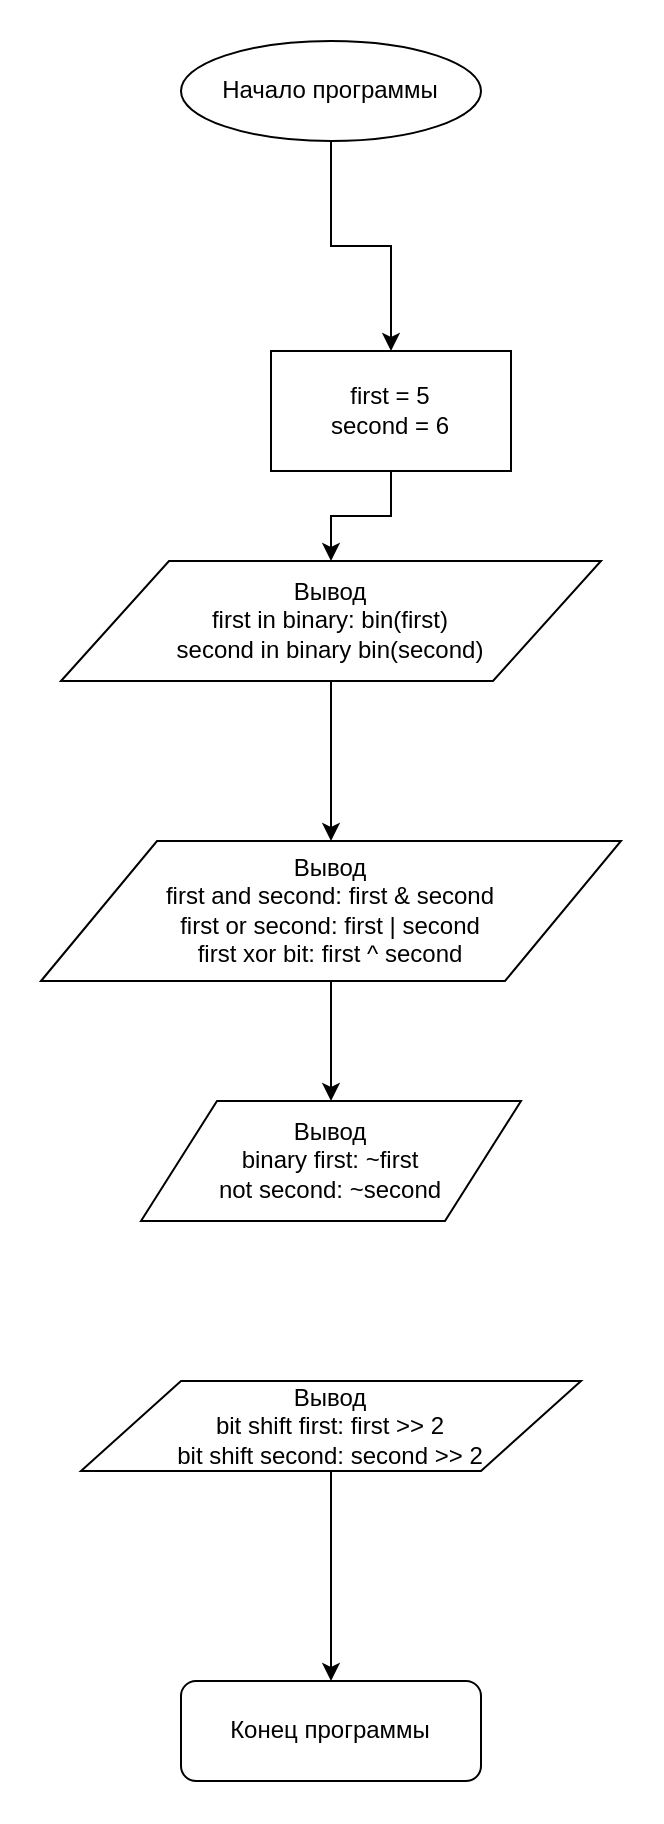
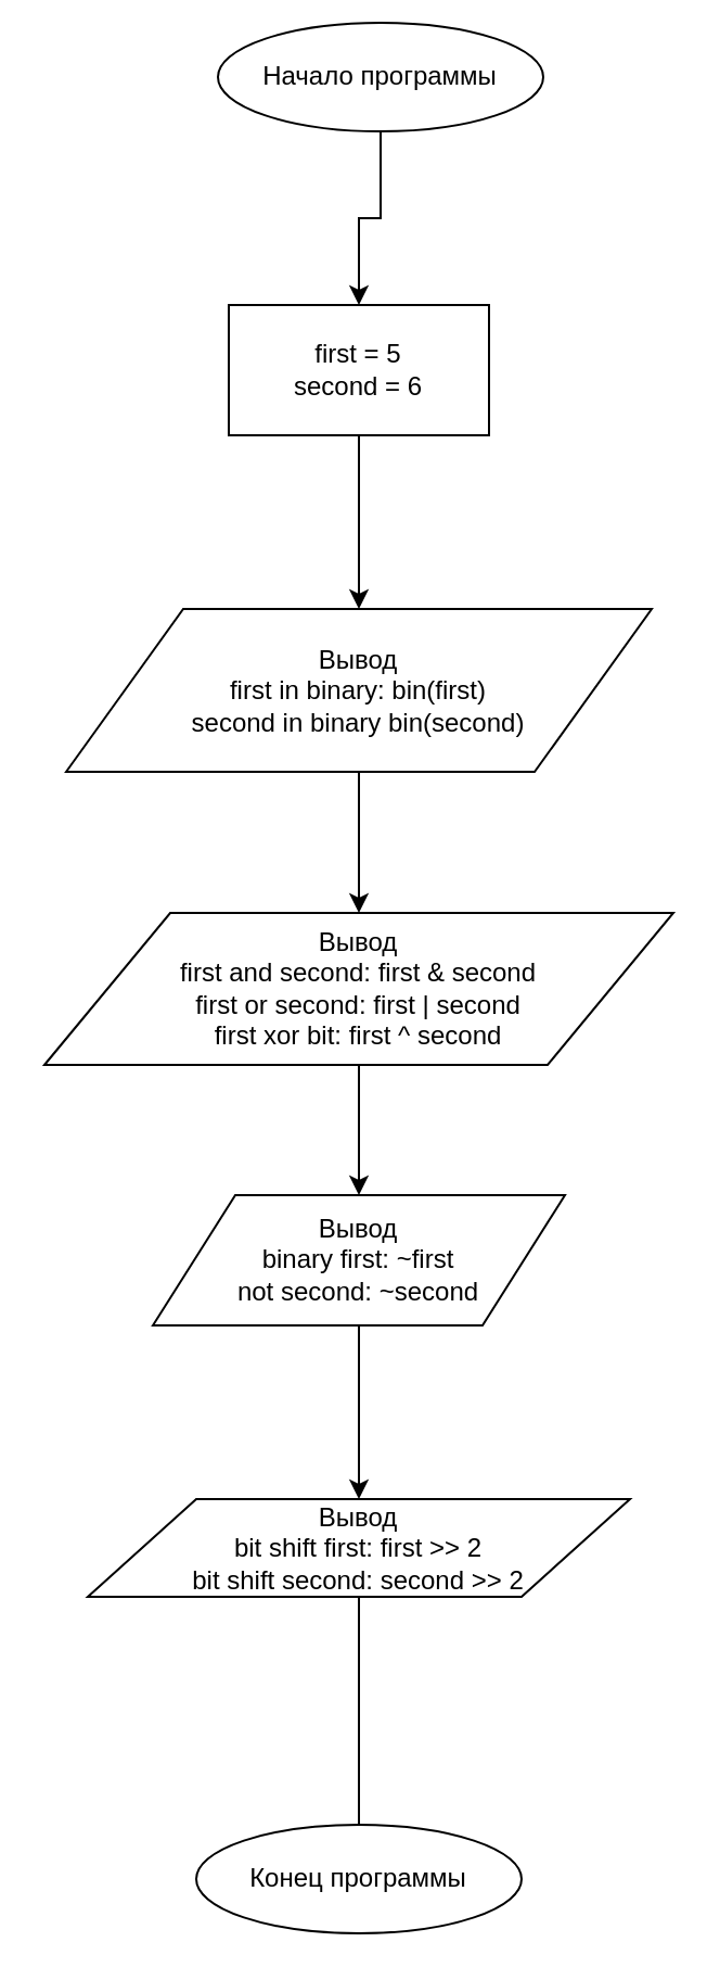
- <mxCell id="3" value="Начало программы" style="ellipse;whiteSpace=wrap;html=1;" parent="1" vertex="1"><mxGeometry x="90" y="20" width="150" height="50" as="geometry" /></mxCell>
+ <mxCell id="3" value="Начало программы" style="ellipse;whiteSpace=wrap;html=1;" parent="1" vertex="1"><mxGeometry x="100" y="10" width="150" height="50" as="geometry" /></mxCell>
- <mxCell id="5" value="first = 5&lt;br&gt;second = 6" style="rounded=0;whiteSpace=wrap;html=1;" parent="1" vertex="1"><mxGeometry x="135" y="175" width="120" height="60" as="geometry" /></mxCell>
+ <mxCell id="5" value="first = 5&lt;br&gt;second = 6" style="rounded=0;whiteSpace=wrap;html=1;" parent="1" vertex="1"><mxGeometry x="105" y="140" width="120" height="60" as="geometry" /></mxCell>
- <mxCell id="7" value="Вывод&lt;br&gt;first in binary: bin(first)&lt;br&gt;second in binary bin(second)" style="shape=parallelogram;perimeter=parallelogramPerimeter;whiteSpace=wrap;html=1;" parent="1" vertex="1"><mxGeometry x="30" y="280" width="270" height="60" as="geometry" /></mxCell>
+ <mxCell id="7" value="Вывод&lt;br&gt;first in binary: bin(first)&lt;br&gt;second in binary bin(second)" style="shape=parallelogram;perimeter=parallelogramPerimeter;whiteSpace=wrap;html=1;" parent="1" vertex="1"><mxGeometry x="30" y="280" width="270" height="75" as="geometry" /></mxCell>
+ <mxCell id="10" style="edgeStyle=orthogonalEdgeStyle;rounded=0;orthogonalLoop=1;jettySize=auto;html=1;exitX=0.5;exitY=1;exitDx=0;exitDy=0;entryX=0.5;entryY=0;entryDx=0;entryDy=0;" parent="1" source="11" target="13" edge="1"><mxGeometry relative="1" as="geometry" /></mxCell>
- <mxCell id="12" style="edgeStyle=orthogonalEdgeStyle;rounded=0;orthogonalLoop=1;jettySize=auto;html=1;exitX=0.5;exitY=1;exitDx=0;exitDy=0;" parent="1" source="13" target="14" edge="1"><mxGeometry relative="1" as="geometry" /></mxCell>
+ <mxCell id="12" style="edgeStyle=orthogonalEdgeStyle;rounded=0;orthogonalLoop=1;jettySize=auto;html=1;exitX=0.5;exitY=1;exitDx=0;exitDy=0;endArrow=none;" parent="1" source="13" target="14" edge="1"><mxGeometry relative="1" as="geometry" /></mxCell>
- <mxCell id="14" value="Конец программы" style="whiteSpace=wrap;html=1;rounded=1;" parent="1" vertex="1"><mxGeometry x="90" y="840" width="150" height="50" as="geometry" /></mxCell>
+ <mxCell id="14" value="Конец программы" style="ellipse;whiteSpace=wrap;html=1;" parent="1" vertex="1"><mxGeometry x="90" y="840" width="150" height="50" as="geometry" /></mxCell>
